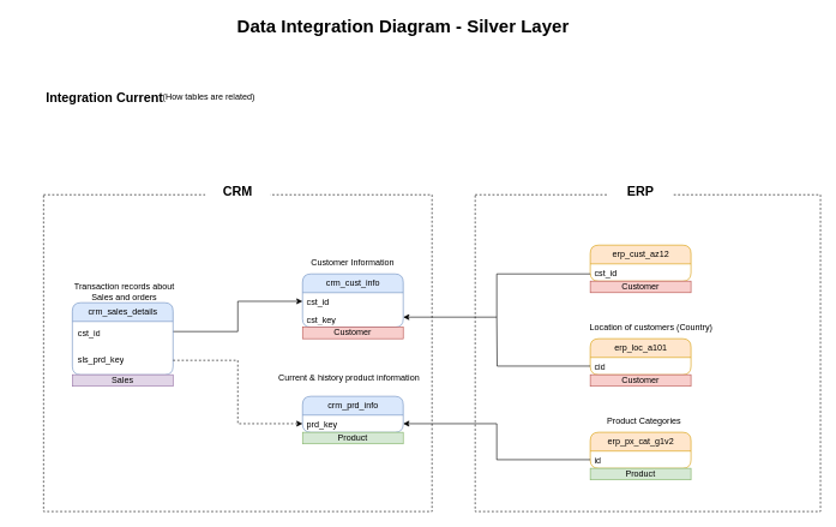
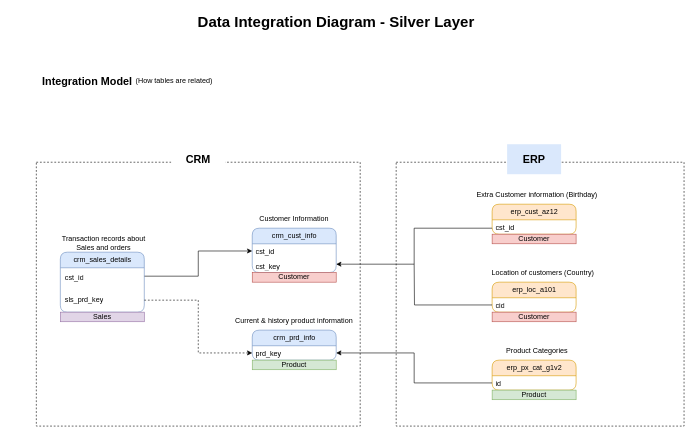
- <mxCell id="32" value="&lt;b&gt;&lt;font style=&quot;font-size: 18px;&quot;&gt;Integration Current&lt;/font&gt;&lt;/b&gt;" style="text;html=1;align=center;verticalAlign=middle;whiteSpace=wrap;rounded=0;" vertex="1" parent="1"><mxGeometry x="20" y="100" width="250" height="70" as="geometry" /></mxCell>
+ <mxCell id="32" value="&lt;b&gt;&lt;font style=&quot;font-size: 18px;&quot;&gt;Integration Model&lt;/font&gt;&lt;/b&gt;" style="text;html=1;align=center;verticalAlign=middle;whiteSpace=wrap;rounded=0;" vertex="1" parent="1"><mxGeometry x="20" y="100" width="250" height="70" as="geometry" /></mxCell>
- <mxCell id="30" value="&lt;b&gt;ERP&lt;/b&gt;" style="rounded=0;whiteSpace=wrap;html=1;fontSize=18;strokeColor=none;" vertex="1" parent="1"><mxGeometry x="845" y="240" width="90" height="50" as="geometry" /></mxCell>
+ <mxCell id="30" value="&lt;b&gt;ERP&lt;/b&gt;" style="rounded=0;whiteSpace=wrap;html=1;fontSize=18;strokeColor=none;fillColor=#dae8fc;" vertex="1" parent="1"><mxGeometry x="845" y="240" width="90" height="50" as="geometry" /></mxCell>
+ <mxCell id="17" value="Extra Customer information (Birthday)" style="text;html=1;align=center;verticalAlign=middle;whiteSpace=wrap;rounded=0;" vertex="1" parent="1"><mxGeometry x="790" y="310" width="210" height="30" as="geometry" /></mxCell>
- <mxCell id="14" value="Current &amp;amp; history product information" style="text;html=1;align=center;verticalAlign=middle;whiteSpace=wrap;rounded=0;" vertex="1" parent="1"><mxGeometry x="385" y="510" width="200" height="30" as="geometry" /></mxCell>
+ <mxCell id="14" value="Current &amp;amp; history product information" style="text;html=1;align=center;verticalAlign=middle;whiteSpace=wrap;rounded=0;" vertex="1" parent="1"><mxGeometry x="390" y="520" width="200" height="30" as="geometry" /></mxCell>
